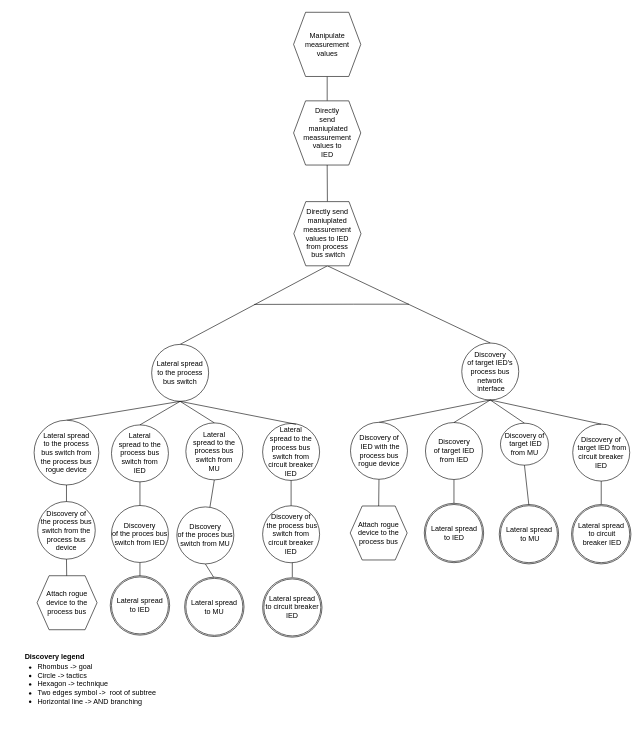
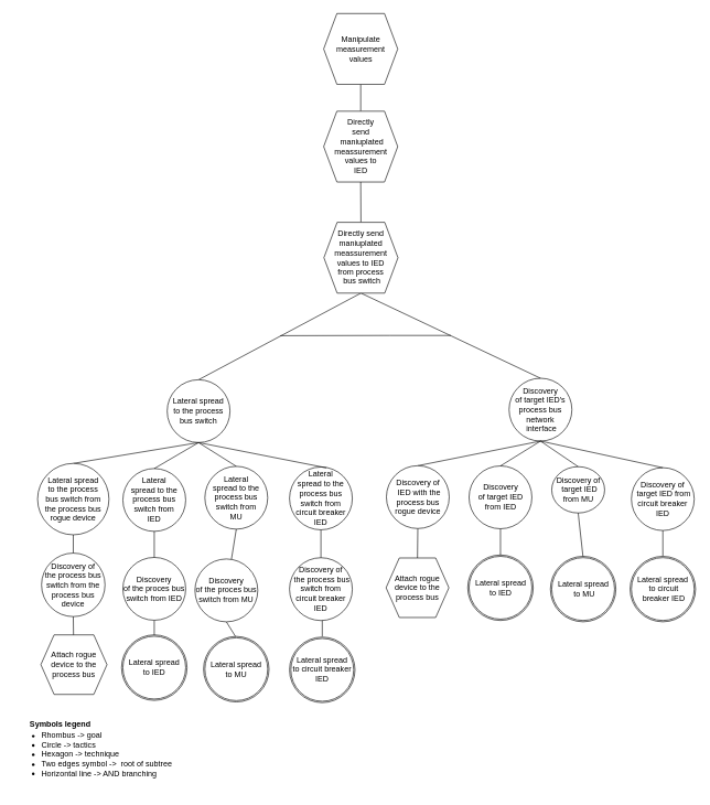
- <mxCell id="2" value="&lt;font style=&quot;font-size: 12px&quot;&gt;Discovery legend&lt;/font&gt;" style="text;strokeColor=none;fillColor=none;html=1;fontSize=24;fontStyle=1;verticalAlign=middle;align=center;" parent="1" vertex="1"><mxGeometry x="40" y="1070" width="100" height="40" as="geometry" /></mxCell>
+ <mxCell id="2" value="&lt;font style=&quot;font-size: 12px&quot;&gt;Symbols legend&lt;/font&gt;" style="text;strokeColor=none;fillColor=none;html=1;fontSize=24;fontStyle=1;verticalAlign=middle;align=center;" parent="1" vertex="1"><mxGeometry x="40" y="1070" width="100" height="40" as="geometry" /></mxCell>
